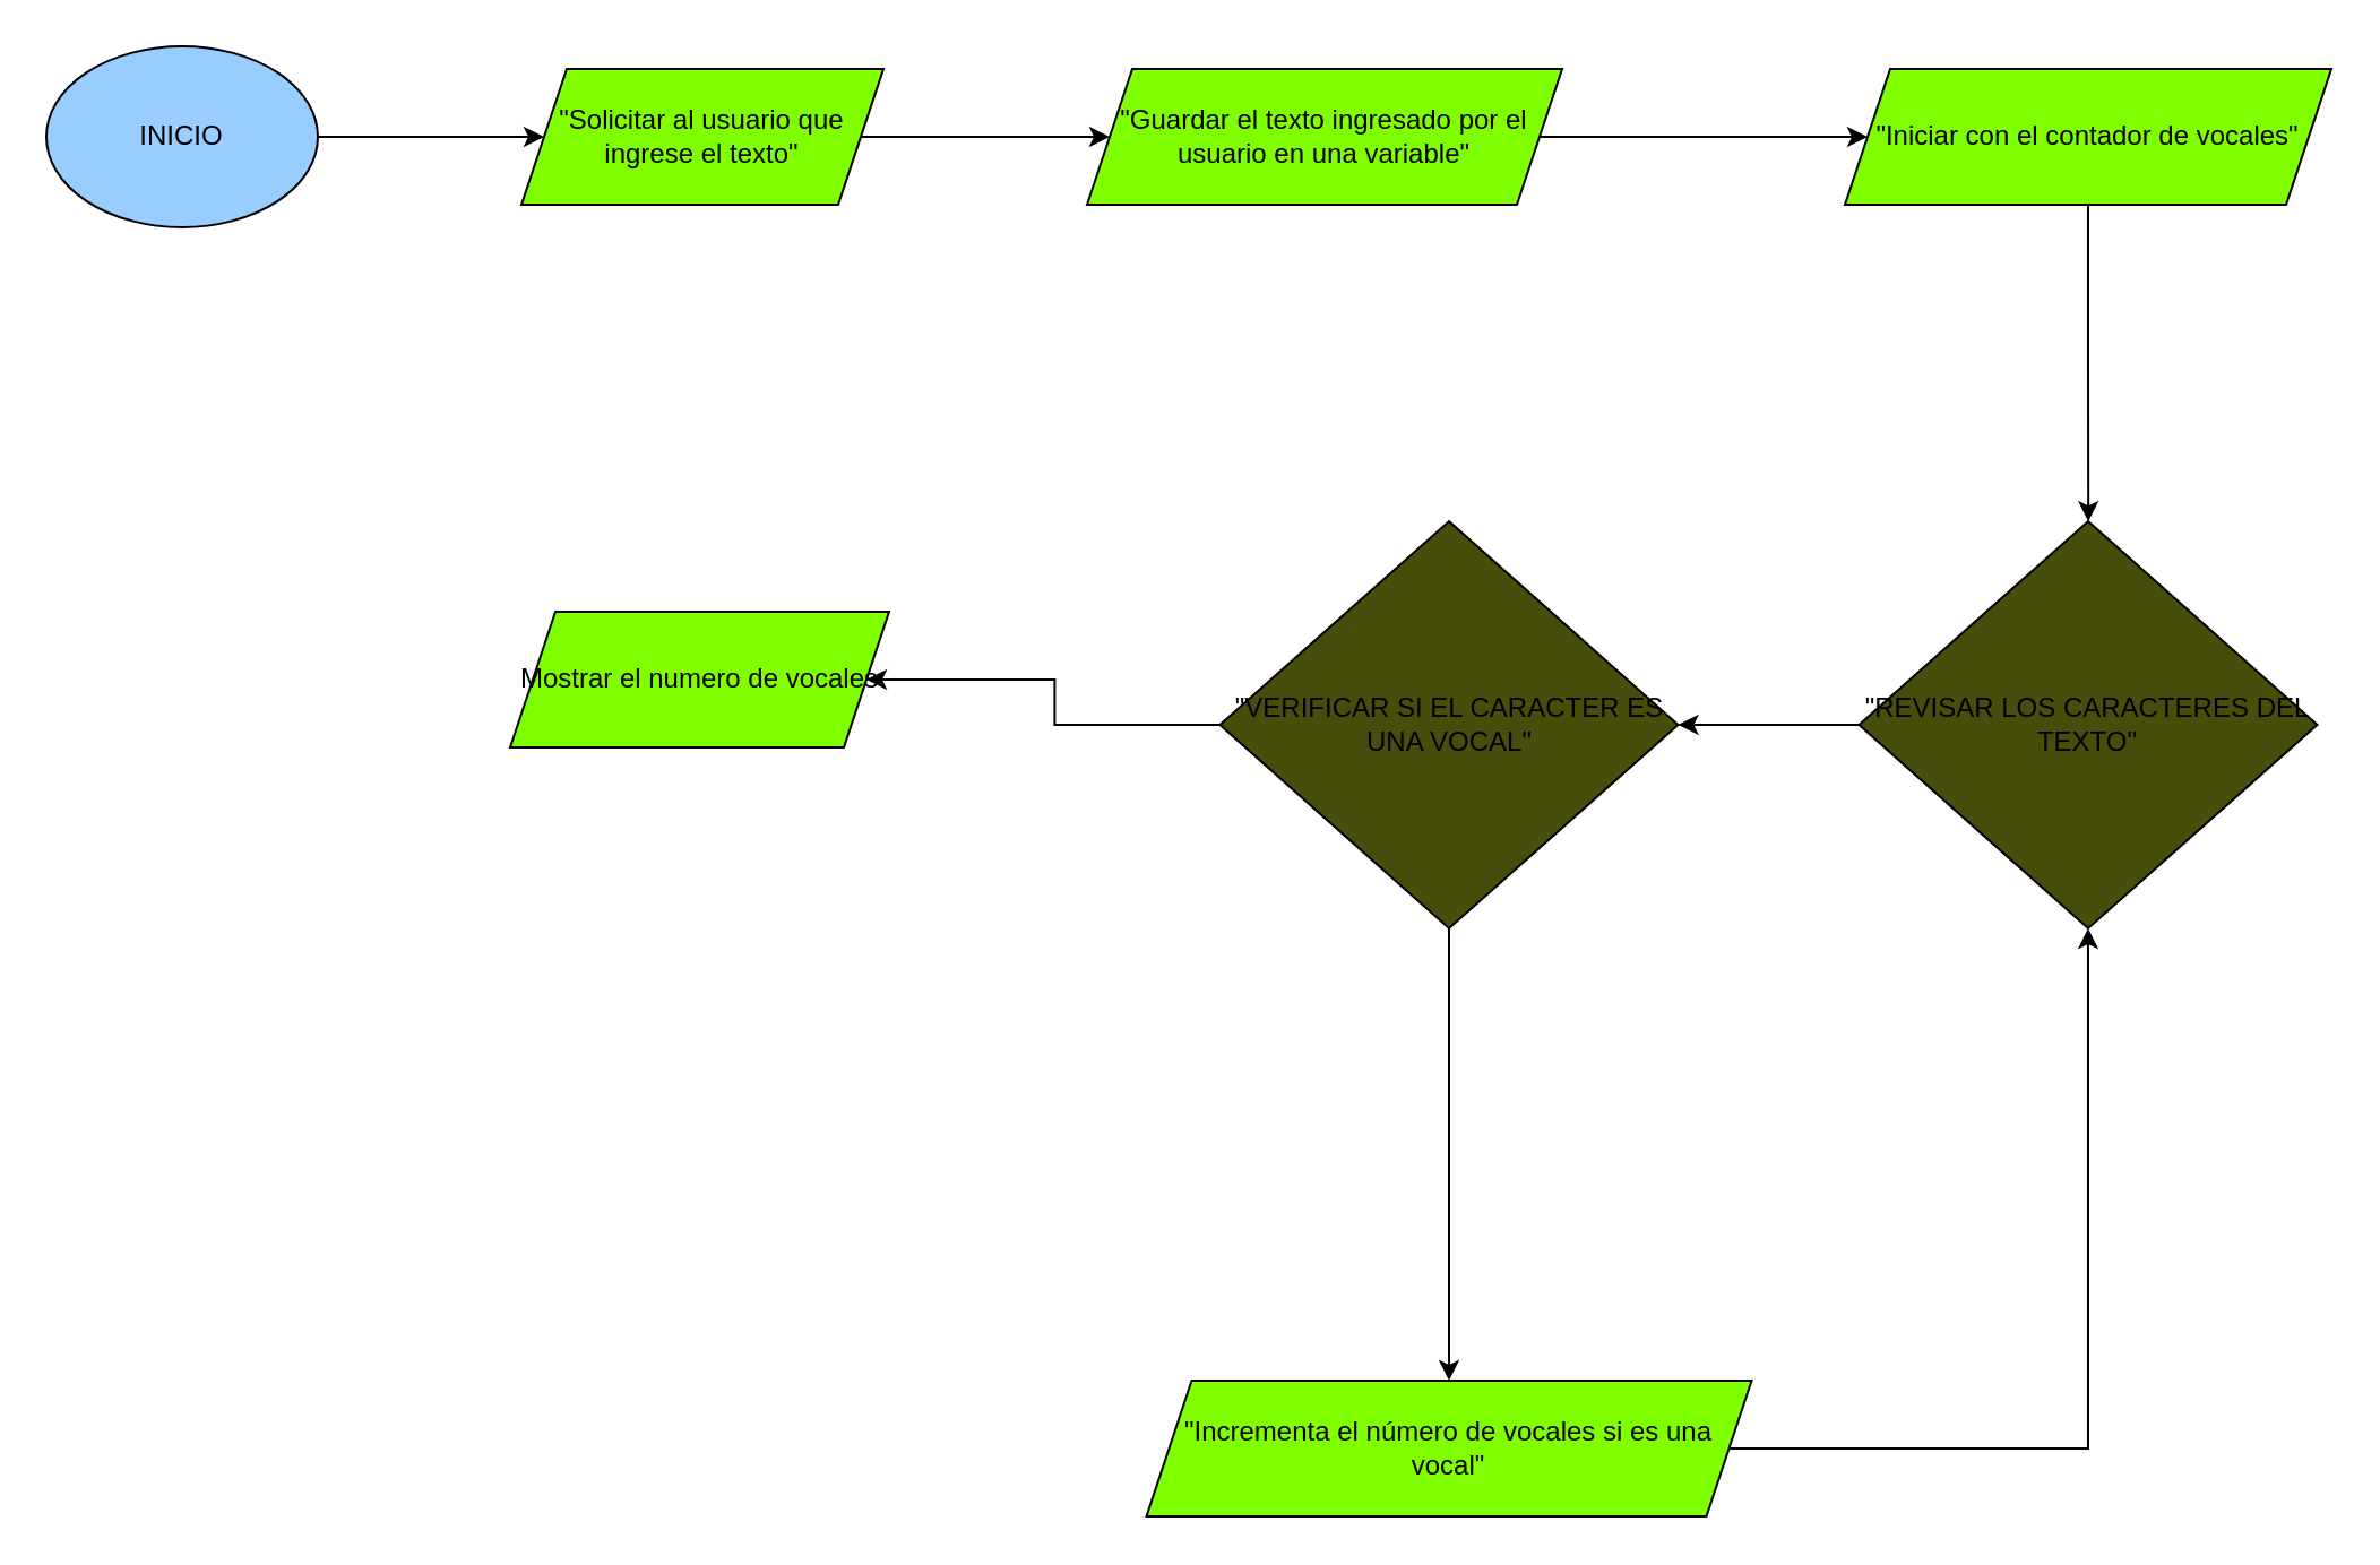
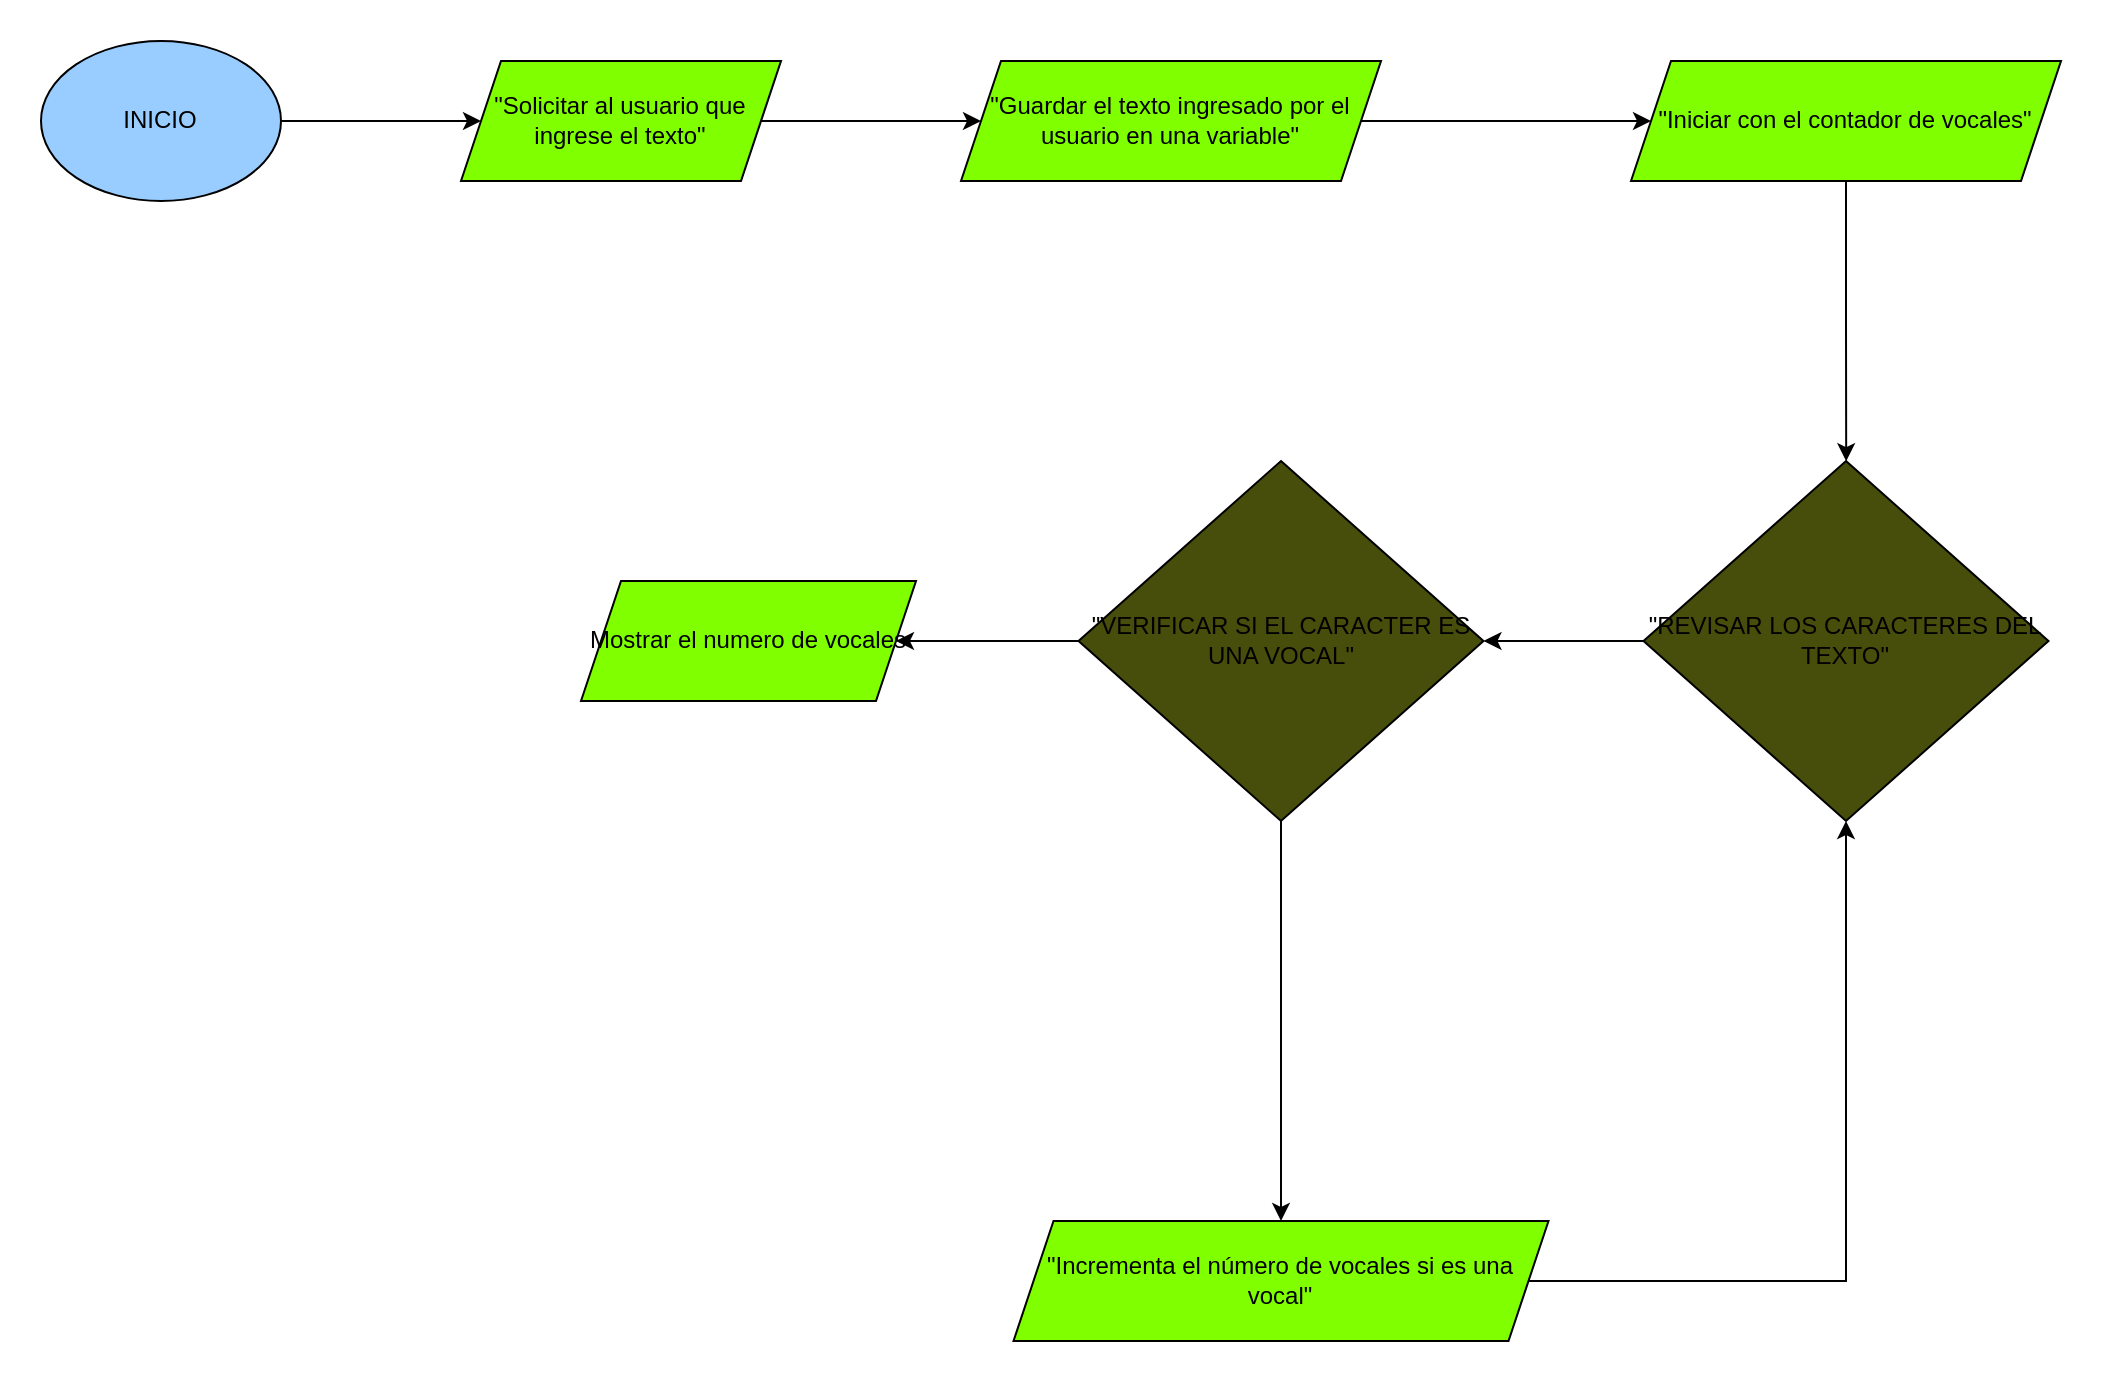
- <mxCell id="17" value="Mostrar el numero de vocales" style="shape=parallelogram;perimeter=parallelogramPerimeter;whiteSpace=wrap;html=1;fixedSize=1;fillColor=#80FF00;" vertex="1" parent="1"><mxGeometry x="225" y="270" width="167.5" height="60" as="geometry" /></mxCell>
+ <mxCell id="17" value="Mostrar el numero de vocales" style="shape=parallelogram;perimeter=parallelogramPerimeter;whiteSpace=wrap;html=1;fixedSize=1;fillColor=#80FF00;" vertex="1" parent="1"><mxGeometry x="290" y="290" width="167.5" height="60" as="geometry" /></mxCell>
